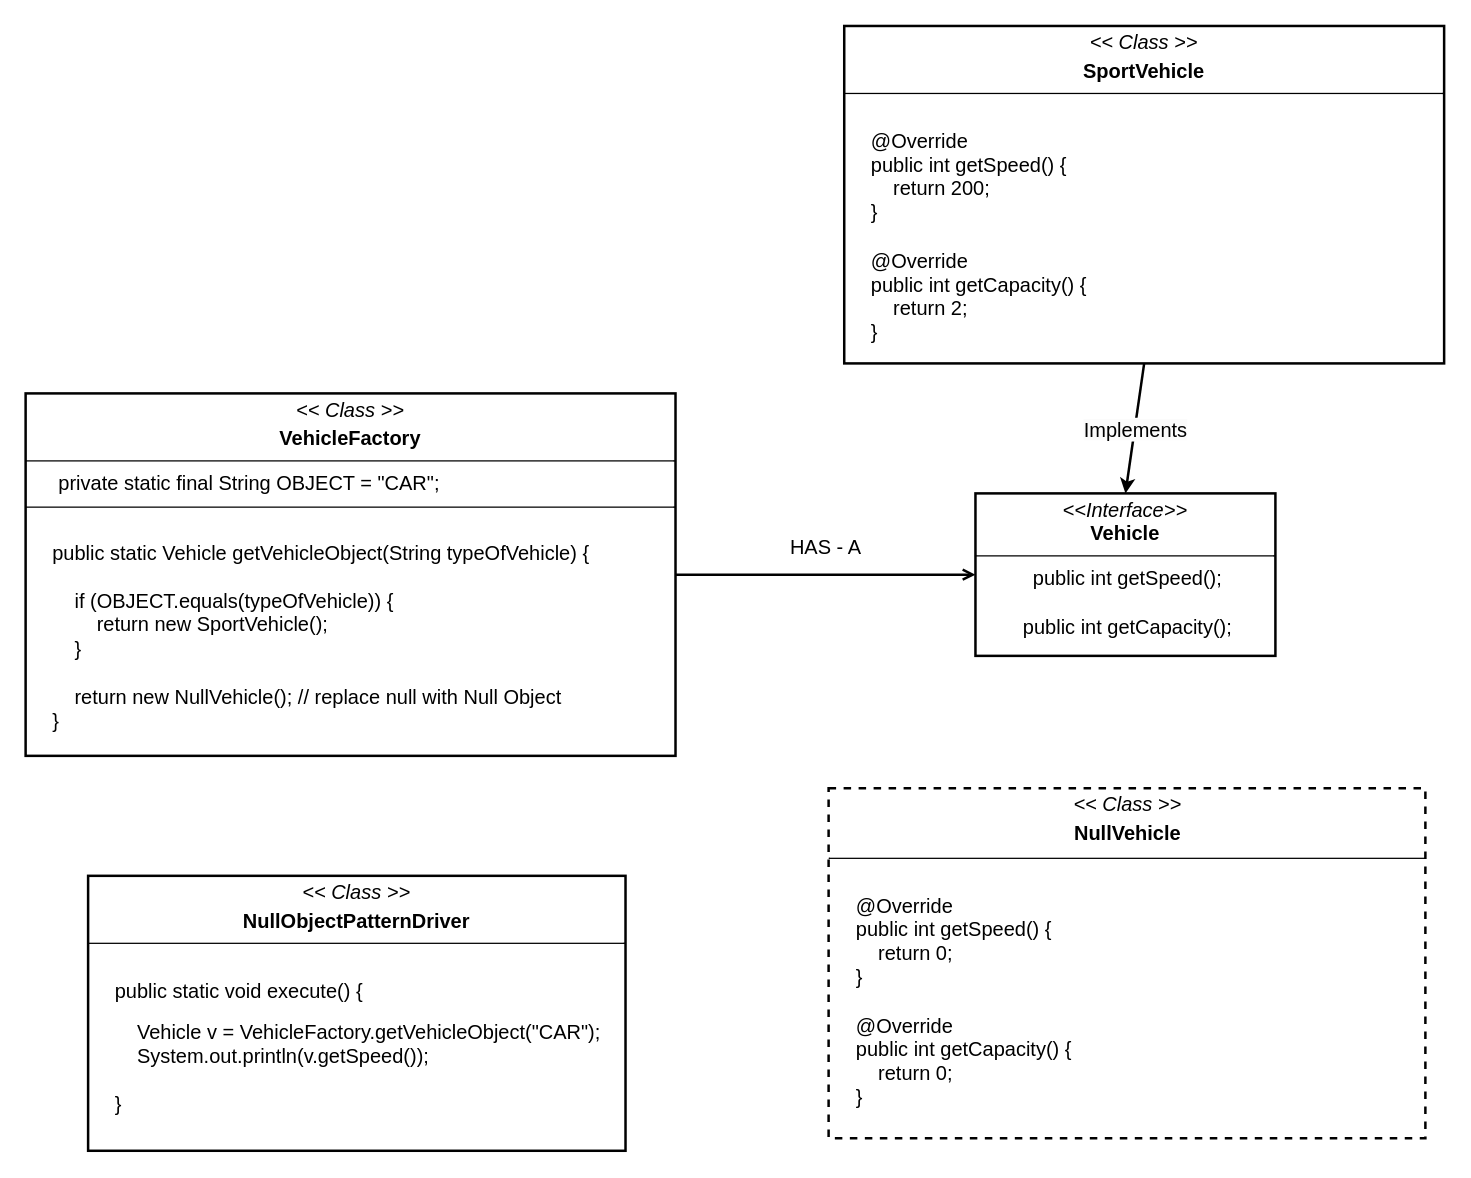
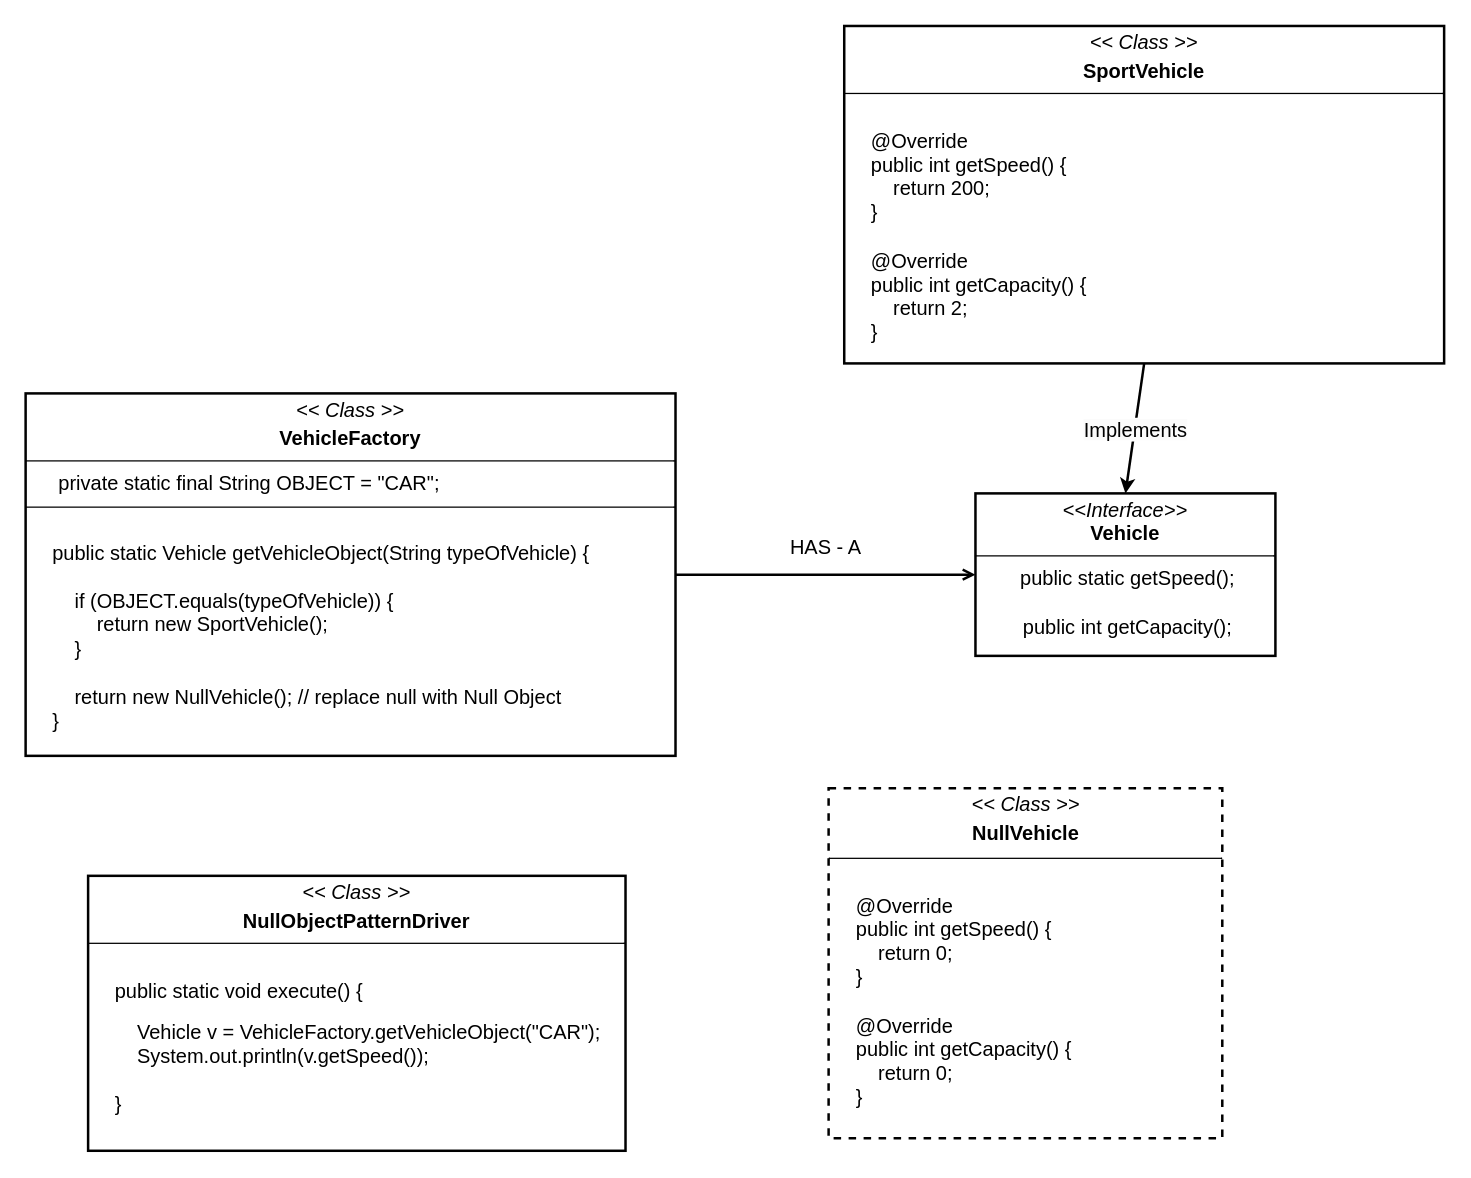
- <mxCell id="3" value="&lt;p style=&quot;margin: 4px 0px 0px; text-align: center;&quot;&gt;&lt;font style=&quot;&quot;&gt;&lt;i style=&quot;font-size: 16px;&quot;&gt;&amp;lt;&amp;lt;Interface&amp;gt;&amp;gt;&lt;/i&gt;&lt;br&gt;&lt;span style=&quot;font-size: 16px;&quot;&gt;&lt;b&gt;Vehicle&lt;/b&gt;&lt;/span&gt;&lt;/font&gt;&lt;/p&gt;&lt;hr size=&quot;1&quot; style=&quot;border-style: solid; font-size: 16px;&quot;&gt;&lt;p style=&quot;margin: 0px 0px 0px 4px; text-align: center; font-size: 16px;&quot;&gt;&lt;span style=&quot;background-color: transparent; color: light-dark(rgb(0, 0, 0), rgb(255, 255, 255));&quot;&gt;public int getSpeed();&lt;/span&gt;&lt;/p&gt;&lt;p style=&quot;margin: 0px 0px 0px 4px; text-align: center;&quot;&gt;&lt;span style=&quot;font-size: 16px;&quot;&gt;&lt;br&gt;&lt;/span&gt;&lt;/p&gt;&lt;p style=&quot;margin: 0px 0px 0px 4px; text-align: center;&quot;&gt;&lt;span style=&quot;font-size: 16px;&quot;&gt;public int getCapacity();&lt;/span&gt;&lt;/p&gt;" style="verticalAlign=top;align=left;overflow=fill;html=1;whiteSpace=wrap;strokeWidth=2;fillColor=none;" vertex="1" parent="1"><mxGeometry x="780" y="394" width="240" height="130" as="geometry" /></mxCell>
+ <mxCell id="3" value="&lt;p style=&quot;margin: 4px 0px 0px; text-align: center;&quot;&gt;&lt;font style=&quot;&quot;&gt;&lt;i style=&quot;font-size: 16px;&quot;&gt;&amp;lt;&amp;lt;Interface&amp;gt;&amp;gt;&lt;/i&gt;&lt;br&gt;&lt;span style=&quot;font-size: 16px;&quot;&gt;&lt;b&gt;Vehicle&lt;/b&gt;&lt;/span&gt;&lt;/font&gt;&lt;/p&gt;&lt;hr size=&quot;1&quot; style=&quot;border-style: solid; font-size: 16px;&quot;&gt;&lt;p style=&quot;margin: 0px 0px 0px 4px; text-align: center; font-size: 16px;&quot;&gt;&lt;span style=&quot;background-color: transparent; color: light-dark(rgb(0, 0, 0), rgb(255, 255, 255));&quot;&gt;public static getSpeed();&lt;/span&gt;&lt;/p&gt;&lt;p style=&quot;margin: 0px 0px 0px 4px; text-align: center;&quot;&gt;&lt;span style=&quot;font-size: 16px;&quot;&gt;&lt;br&gt;&lt;/span&gt;&lt;/p&gt;&lt;p style=&quot;margin: 0px 0px 0px 4px; text-align: center;&quot;&gt;&lt;span style=&quot;font-size: 16px;&quot;&gt;public int getCapacity();&lt;/span&gt;&lt;/p&gt;" style="verticalAlign=top;align=left;overflow=fill;html=1;whiteSpace=wrap;strokeWidth=2;fillColor=none;" vertex="1" parent="1"><mxGeometry x="780" y="394" width="240" height="130" as="geometry" /></mxCell>
- <mxCell id="4" value="&lt;p style=&quot;margin: 4px 0px 0px; text-align: center; font-size: 16px;&quot;&gt;&lt;span style=&quot;background-color: initial;&quot;&gt;&lt;font style=&quot;font-size: 16px;&quot;&gt;&lt;i&gt;&amp;lt;&amp;lt; Class &amp;gt;&amp;gt;&lt;/i&gt;&lt;/font&gt;&lt;/span&gt;&lt;/p&gt;&lt;p style=&quot;margin: 4px 0px 0px; text-align: center;&quot;&gt;&lt;span style=&quot;font-size: 16px;&quot;&gt;&lt;b&gt;NullVehicle&lt;/b&gt;&lt;/span&gt;&lt;/p&gt;&lt;div style=&quot;height: 2px; font-size: 16px;&quot;&gt;&lt;br&gt;&lt;/div&gt;&lt;hr size=&quot;1&quot; style=&quot;border-style: solid; font-size: 16px;&quot;&gt;&lt;p style=&quot;margin: 0px 0px 0px 4px; font-size: 16px;&quot;&gt;&lt;font style=&quot;font-size: 16px;&quot;&gt;&lt;br&gt;&lt;/font&gt;&lt;/p&gt;&lt;p style=&quot;margin: 0px 0px 0px 4px;&quot;&gt;&lt;font style=&quot;font-size: 16px;&quot;&gt;&amp;nbsp; &amp;nbsp;&amp;nbsp;&lt;/font&gt;&lt;span style=&quot;background-color: transparent; font-size: 16px;&quot;&gt;@Override&lt;/span&gt;&lt;/p&gt;&lt;p style=&quot;margin: 0px 0px 0px 4px;&quot;&gt;&lt;span style=&quot;font-size: 16px;&quot;&gt;&amp;nbsp; &amp;nbsp; public int getSpeed() {&lt;/span&gt;&lt;/p&gt;&lt;p style=&quot;margin: 0px 0px 0px 4px;&quot;&gt;&lt;span style=&quot;font-size: 16px;&quot;&gt;&amp;nbsp; &amp;nbsp; &amp;nbsp; &amp;nbsp; return 0;&lt;/span&gt;&lt;/p&gt;&lt;p style=&quot;margin: 0px 0px 0px 4px;&quot;&gt;&lt;span style=&quot;font-size: 16px;&quot;&gt;&amp;nbsp; &amp;nbsp; }&lt;/span&gt;&lt;/p&gt;&lt;p style=&quot;margin: 0px 0px 0px 4px;&quot;&gt;&lt;span style=&quot;font-size: 16px;&quot;&gt;&lt;br&gt;&lt;/span&gt;&lt;/p&gt;&lt;p style=&quot;margin: 0px 0px 0px 4px;&quot;&gt;&lt;span style=&quot;font-size: 16px;&quot;&gt;&amp;nbsp; &amp;nbsp; @Override&lt;/span&gt;&lt;/p&gt;&lt;p style=&quot;margin: 0px 0px 0px 4px;&quot;&gt;&lt;span style=&quot;font-size: 16px;&quot;&gt;&amp;nbsp; &amp;nbsp; public int getCapacity() {&lt;/span&gt;&lt;/p&gt;&lt;p style=&quot;margin: 0px 0px 0px 4px;&quot;&gt;&lt;span style=&quot;font-size: 16px;&quot;&gt;&amp;nbsp; &amp;nbsp; &amp;nbsp; &amp;nbsp; return 0;&lt;/span&gt;&lt;/p&gt;&lt;p style=&quot;margin: 0px 0px 0px 4px;&quot;&gt;&lt;span style=&quot;font-size: 16px;&quot;&gt;&amp;nbsp; &amp;nbsp; }&lt;/span&gt;&lt;/p&gt;" style="verticalAlign=top;align=left;overflow=fill;html=1;whiteSpace=wrap;strokeWidth=2;fillColor=none;dashed=1;" vertex="1" parent="1"><mxGeometry x="662.5" y="630" width="477.5" height="280" as="geometry" /></mxCell>
+ <mxCell id="4" value="&lt;p style=&quot;margin: 4px 0px 0px; text-align: center; font-size: 16px;&quot;&gt;&lt;span style=&quot;background-color: initial;&quot;&gt;&lt;font style=&quot;font-size: 16px;&quot;&gt;&lt;i&gt;&amp;lt;&amp;lt; Class &amp;gt;&amp;gt;&lt;/i&gt;&lt;/font&gt;&lt;/span&gt;&lt;/p&gt;&lt;p style=&quot;margin: 4px 0px 0px; text-align: center;&quot;&gt;&lt;span style=&quot;font-size: 16px;&quot;&gt;&lt;b&gt;NullVehicle&lt;/b&gt;&lt;/span&gt;&lt;/p&gt;&lt;div style=&quot;height: 2px; font-size: 16px;&quot;&gt;&lt;br&gt;&lt;/div&gt;&lt;hr size=&quot;1&quot; style=&quot;border-style: solid; font-size: 16px;&quot;&gt;&lt;p style=&quot;margin: 0px 0px 0px 4px; font-size: 16px;&quot;&gt;&lt;font style=&quot;font-size: 16px;&quot;&gt;&lt;br&gt;&lt;/font&gt;&lt;/p&gt;&lt;p style=&quot;margin: 0px 0px 0px 4px;&quot;&gt;&lt;font style=&quot;font-size: 16px;&quot;&gt;&amp;nbsp; &amp;nbsp;&amp;nbsp;&lt;/font&gt;&lt;span style=&quot;background-color: transparent; font-size: 16px;&quot;&gt;@Override&lt;/span&gt;&lt;/p&gt;&lt;p style=&quot;margin: 0px 0px 0px 4px;&quot;&gt;&lt;span style=&quot;font-size: 16px;&quot;&gt;&amp;nbsp; &amp;nbsp; public int getSpeed() {&lt;/span&gt;&lt;/p&gt;&lt;p style=&quot;margin: 0px 0px 0px 4px;&quot;&gt;&lt;span style=&quot;font-size: 16px;&quot;&gt;&amp;nbsp; &amp;nbsp; &amp;nbsp; &amp;nbsp; return 0;&lt;/span&gt;&lt;/p&gt;&lt;p style=&quot;margin: 0px 0px 0px 4px;&quot;&gt;&lt;span style=&quot;font-size: 16px;&quot;&gt;&amp;nbsp; &amp;nbsp; }&lt;/span&gt;&lt;/p&gt;&lt;p style=&quot;margin: 0px 0px 0px 4px;&quot;&gt;&lt;span style=&quot;font-size: 16px;&quot;&gt;&lt;br&gt;&lt;/span&gt;&lt;/p&gt;&lt;p style=&quot;margin: 0px 0px 0px 4px;&quot;&gt;&lt;span style=&quot;font-size: 16px;&quot;&gt;&amp;nbsp; &amp;nbsp; @Override&lt;/span&gt;&lt;/p&gt;&lt;p style=&quot;margin: 0px 0px 0px 4px;&quot;&gt;&lt;span style=&quot;font-size: 16px;&quot;&gt;&amp;nbsp; &amp;nbsp; public int getCapacity() {&lt;/span&gt;&lt;/p&gt;&lt;p style=&quot;margin: 0px 0px 0px 4px;&quot;&gt;&lt;span style=&quot;font-size: 16px;&quot;&gt;&amp;nbsp; &amp;nbsp; &amp;nbsp; &amp;nbsp; return 0;&lt;/span&gt;&lt;/p&gt;&lt;p style=&quot;margin: 0px 0px 0px 4px;&quot;&gt;&lt;span style=&quot;font-size: 16px;&quot;&gt;&amp;nbsp; &amp;nbsp; }&lt;/span&gt;&lt;/p&gt;" style="verticalAlign=top;align=left;overflow=fill;html=1;whiteSpace=wrap;strokeWidth=2;fillColor=none;dashed=1;" vertex="1" parent="1"><mxGeometry x="662.5" y="630" width="315" height="280" as="geometry" /></mxCell>
